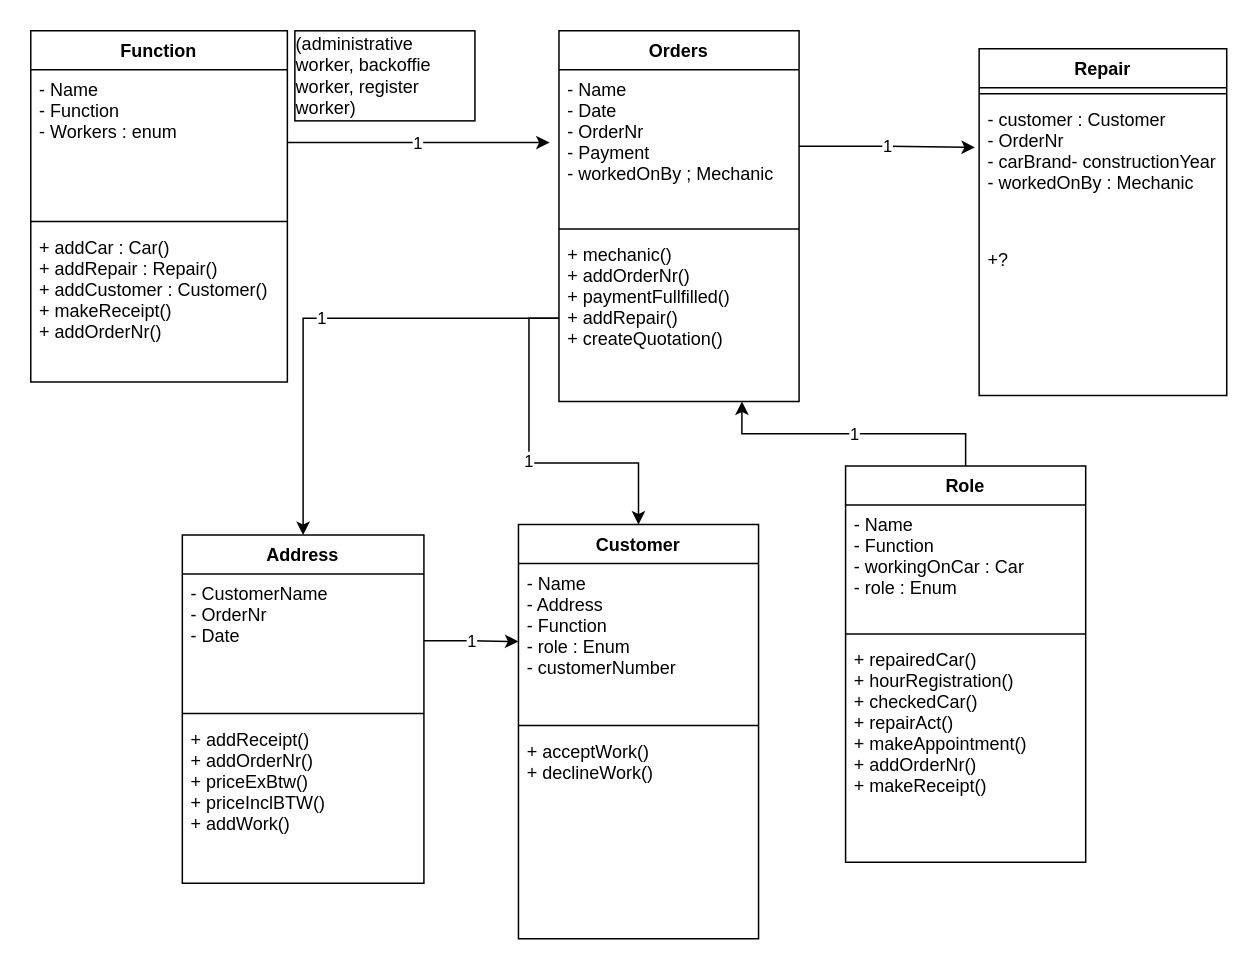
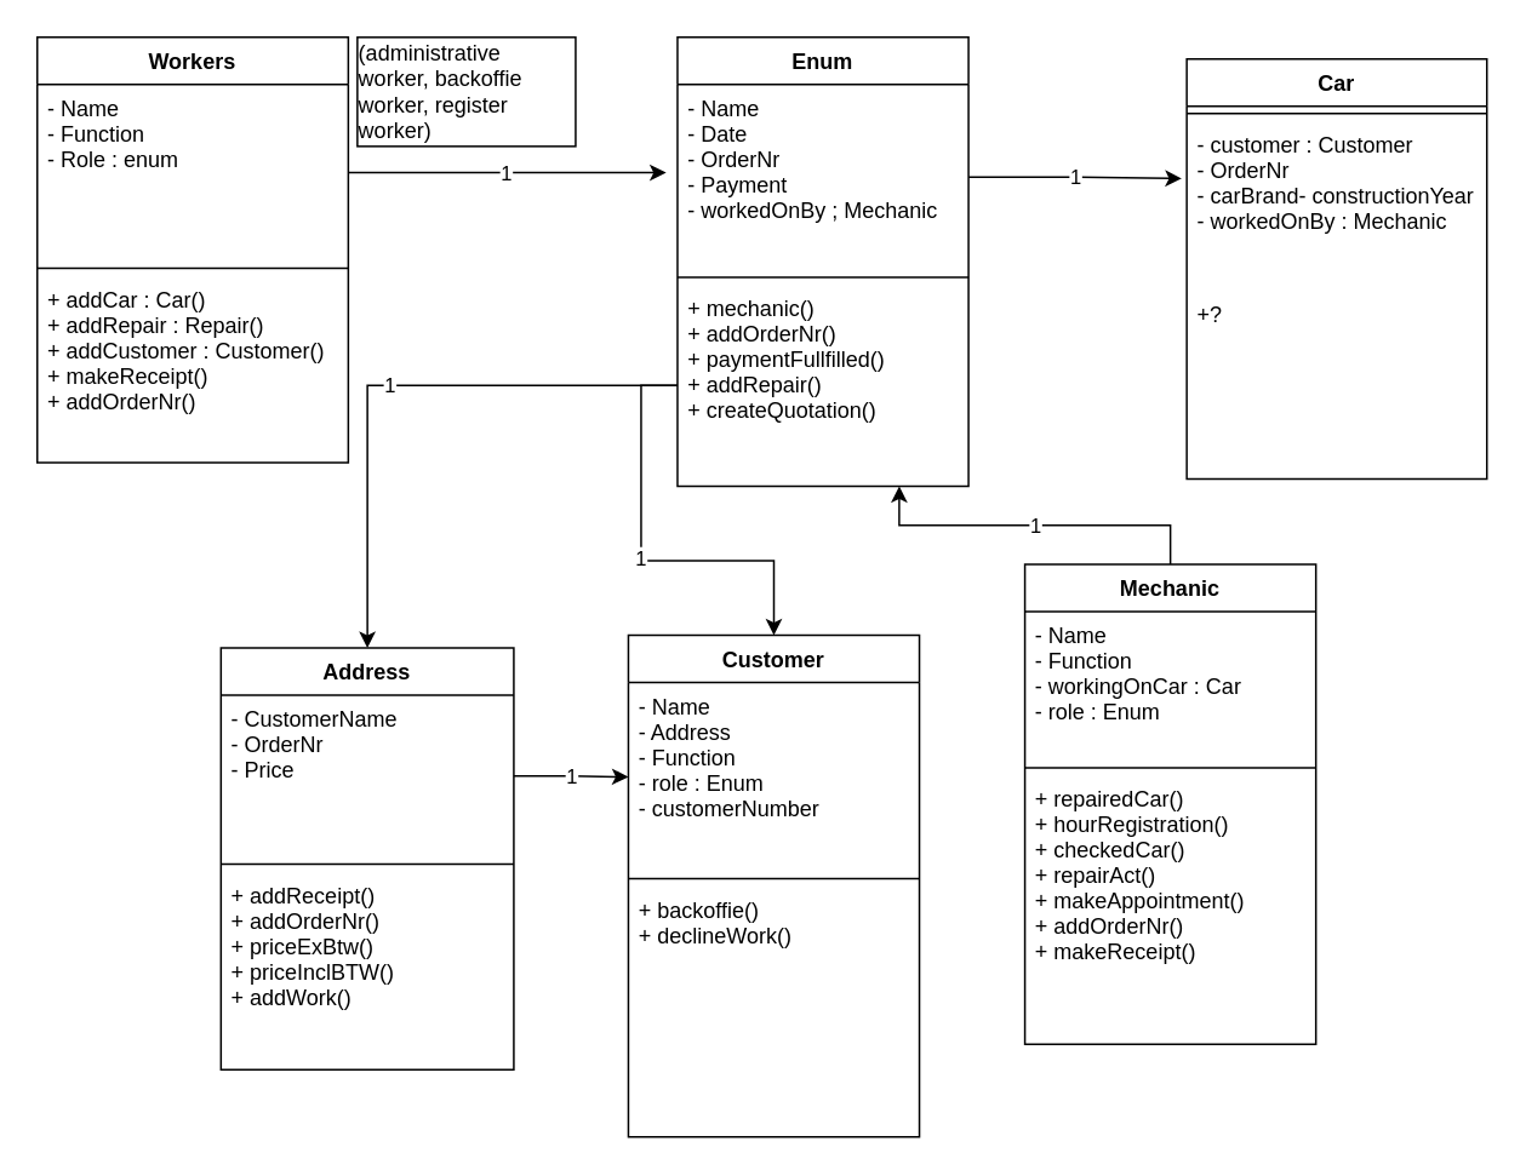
- <mxCell id="11" value="Function&#10;" style="swimlane;fontStyle=1;align=center;verticalAlign=top;childLayout=stackLayout;horizontal=1;startSize=26;horizontalStack=0;resizeParent=1;resizeParentMax=0;resizeLast=0;collapsible=1;marginBottom=0;" vertex="1" parent="1"><mxGeometry x="20" y="20" width="171" height="234" as="geometry" /></mxCell>
+ <mxCell id="11" value="Workers&#10;" style="swimlane;fontStyle=1;align=center;verticalAlign=top;childLayout=stackLayout;horizontal=1;startSize=26;horizontalStack=0;resizeParent=1;resizeParentMax=0;resizeLast=0;collapsible=1;marginBottom=0;" vertex="1" parent="1"><mxGeometry x="20" y="20" width="171" height="234" as="geometry" /></mxCell>
- <mxCell id="19" value="Orders" style="swimlane;fontStyle=1;align=center;verticalAlign=top;childLayout=stackLayout;horizontal=1;startSize=26;horizontalStack=0;resizeParent=1;resizeParentMax=0;resizeLast=0;collapsible=1;marginBottom=0;" vertex="1" parent="1"><mxGeometry x="372" y="20" width="160" height="247" as="geometry" /></mxCell>
+ <mxCell id="19" value="Enum" style="swimlane;fontStyle=1;align=center;verticalAlign=top;childLayout=stackLayout;horizontal=1;startSize=26;horizontalStack=0;resizeParent=1;resizeParentMax=0;resizeLast=0;collapsible=1;marginBottom=0;" vertex="1" parent="1"><mxGeometry x="372" y="20" width="160" height="247" as="geometry" /></mxCell>
- <mxCell id="23" value="Repair" style="swimlane;fontStyle=1;align=center;verticalAlign=top;childLayout=stackLayout;horizontal=1;startSize=26;horizontalStack=0;resizeParent=1;resizeParentMax=0;resizeLast=0;collapsible=1;marginBottom=0;" vertex="1" parent="1"><mxGeometry x="652" y="32" width="165" height="231" as="geometry" /></mxCell>
+ <mxCell id="23" value="Car" style="swimlane;fontStyle=1;align=center;verticalAlign=top;childLayout=stackLayout;horizontal=1;startSize=26;horizontalStack=0;resizeParent=1;resizeParentMax=0;resizeLast=0;collapsible=1;marginBottom=0;" vertex="1" parent="1"><mxGeometry x="652" y="32" width="165" height="231" as="geometry" /></mxCell>
- <mxCell id="12" value="- Name&#10;- Function&#10;- Workers : enum&#10;" style="text;strokeColor=none;fillColor=none;align=left;verticalAlign=top;spacingLeft=4;spacingRight=4;overflow=hidden;rotatable=0;points=[[0,0.5],[1,0.5]];portConstraint=eastwest;" vertex="1" parent="11"><mxGeometry y="26" width="171" height="97" as="geometry" /></mxCell>
+ <mxCell id="12" value="- Name&#10;- Function&#10;- Role : enum&#10;" style="text;strokeColor=none;fillColor=none;align=left;verticalAlign=top;spacingLeft=4;spacingRight=4;overflow=hidden;rotatable=0;points=[[0,0.5],[1,0.5]];portConstraint=eastwest;" vertex="1" parent="11"><mxGeometry y="26" width="171" height="97" as="geometry" /></mxCell>
- <mxCell id="3" value="Role" style="swimlane;fontStyle=1;align=center;verticalAlign=top;childLayout=stackLayout;horizontal=1;startSize=26;horizontalStack=0;resizeParent=1;resizeParentMax=0;resizeLast=0;collapsible=1;marginBottom=0;" vertex="1" parent="1"><mxGeometry x="563" y="310" width="160" height="264" as="geometry" /></mxCell>
+ <mxCell id="3" value="Mechanic" style="swimlane;fontStyle=1;align=center;verticalAlign=top;childLayout=stackLayout;horizontal=1;startSize=26;horizontalStack=0;resizeParent=1;resizeParentMax=0;resizeLast=0;collapsible=1;marginBottom=0;" vertex="1" parent="1"><mxGeometry x="563" y="310" width="160" height="264" as="geometry" /></mxCell>
- <mxCell id="16" value="- CustomerName&#10;- OrderNr&#10;- Date&#10;&#10;&#10;" style="text;strokeColor=none;fillColor=none;align=left;verticalAlign=top;spacingLeft=4;spacingRight=4;overflow=hidden;rotatable=0;points=[[0,0.5],[1,0.5]];portConstraint=eastwest;" vertex="1" parent="15"><mxGeometry y="26" width="161" height="89" as="geometry" /></mxCell>
+ <mxCell id="16" value="- CustomerName&#10;- OrderNr&#10;- Price&#10;&#10;&#10;" style="text;strokeColor=none;fillColor=none;align=left;verticalAlign=top;spacingLeft=4;spacingRight=4;overflow=hidden;rotatable=0;points=[[0,0.5],[1,0.5]];portConstraint=eastwest;" vertex="1" parent="15"><mxGeometry y="26" width="161" height="89" as="geometry" /></mxCell>
- <mxCell id="10" value="+ acceptWork()&#10;+ declineWork()&#10;" style="text;strokeColor=none;fillColor=none;align=left;verticalAlign=top;spacingLeft=4;spacingRight=4;overflow=hidden;rotatable=0;points=[[0,0.5],[1,0.5]];portConstraint=eastwest;" vertex="1" parent="7"><mxGeometry y="138" width="160" height="138" as="geometry" /></mxCell>
+ <mxCell id="10" value="+ backoffie()&#10;+ declineWork()&#10;" style="text;strokeColor=none;fillColor=none;align=left;verticalAlign=top;spacingLeft=4;spacingRight=4;overflow=hidden;rotatable=0;points=[[0,0.5],[1,0.5]];portConstraint=eastwest;" vertex="1" parent="7"><mxGeometry y="138" width="160" height="138" as="geometry" /></mxCell>
